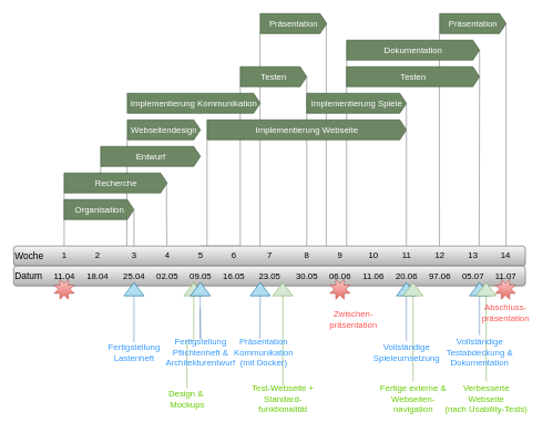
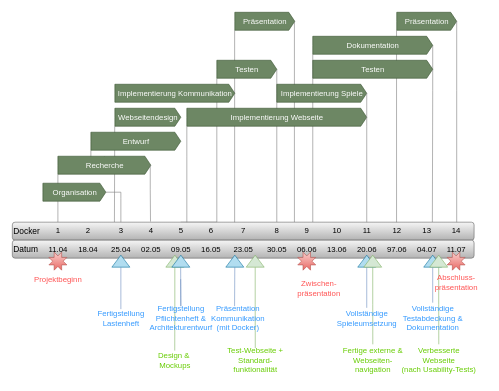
- <mxCell id="33" value="Organisation" style="html=1;shadow=0;dashed=0;align=center;verticalAlign=middle;shape=mxgraph.arrows2.arrow;dy=0;dx=10;notch=0;fillColor=#6d8764;fontColor=#ffffff;strokeColor=#3A5431;fontSize=13;" vertex="1" parent="1"><mxGeometry x="96" y="300" width="105" height="30" as="geometry" /></mxCell>
+ <mxCell id="33" value="Organisation" style="html=1;shadow=0;dashed=0;align=center;verticalAlign=middle;shape=mxgraph.arrows2.arrow;dy=0;dx=10;notch=0;fillColor=#6d8764;fontColor=#ffffff;strokeColor=#3A5431;fontSize=13;" vertex="1" parent="1"><mxGeometry x="71" y="305" width="105" height="30" as="geometry" /></mxCell>
- <mxCell id="16" value="&lt;div style=&quot;font-size: 13px;&quot; align=&quot;left&quot;&gt;&lt;font style=&quot;font-size: 14px;&quot;&gt;Woche&lt;/font&gt;&lt;/div&gt;" style="rounded=1;whiteSpace=wrap;html=1;align=left;strokeColor=#666666;fillColor=#f5f5f5;gradientColor=#b3b3b3;" vertex="1" parent="1"><mxGeometry x="20" y="370" width="770" height="30" as="geometry" /></mxCell>
+ <mxCell id="16" value="&lt;div style=&quot;font-size: 13px;&quot; align=&quot;left&quot;&gt;&lt;font style=&quot;font-size: 14px;&quot;&gt;Docker&lt;/font&gt;&lt;/div&gt;" style="rounded=1;whiteSpace=wrap;html=1;align=left;strokeColor=#666666;fillColor=#f5f5f5;gradientColor=#b3b3b3;" vertex="1" parent="1"><mxGeometry x="20" y="370" width="770" height="30" as="geometry" /></mxCell>
- <mxCell id="30" value="&lt;div style=&quot;font-size: 13px;&quot;&gt;&lt;font style=&quot;font-size: 13px;&quot;&gt;10&lt;/font&gt;&lt;/div&gt;&lt;div style=&quot;font-size: 13px;&quot;&gt;&lt;font style=&quot;font-size: 13px;&quot;&gt;&lt;br&gt;&lt;/font&gt;&lt;/div&gt;&lt;div style=&quot;font-size: 13px;&quot;&gt;&lt;font style=&quot;font-size: 13px;&quot;&gt;&lt;font style=&quot;font-size: 13px;&quot;&gt;11.06&lt;/font&gt;&lt;font style=&quot;font-size: 13px;&quot;&gt;&lt;br&gt;&lt;/font&gt;&lt;/font&gt;&lt;/div&gt;" style="text;html=1;align=center;verticalAlign=middle;resizable=0;points=[];autosize=1;strokeColor=none;fillColor=none;" vertex="1" parent="1"><mxGeometry x="531" y="370" width="60" height="60" as="geometry" /></mxCell>
+ <mxCell id="30" value="&lt;div style=&quot;font-size: 13px;&quot;&gt;&lt;font style=&quot;font-size: 13px;&quot;&gt;10&lt;/font&gt;&lt;/div&gt;&lt;div style=&quot;font-size: 13px;&quot;&gt;&lt;font style=&quot;font-size: 13px;&quot;&gt;&lt;br&gt;&lt;/font&gt;&lt;/div&gt;&lt;div style=&quot;font-size: 13px;&quot;&gt;&lt;font style=&quot;font-size: 13px;&quot;&gt;&lt;font style=&quot;font-size: 13px;&quot;&gt;13.06&lt;/font&gt;&lt;font style=&quot;font-size: 13px;&quot;&gt;&lt;br&gt;&lt;/font&gt;&lt;/font&gt;&lt;/div&gt;" style="text;html=1;align=center;verticalAlign=middle;resizable=0;points=[];autosize=1;strokeColor=none;fillColor=none;" vertex="1" parent="1"><mxGeometry x="531" y="370" width="60" height="60" as="geometry" /></mxCell>
- <mxCell id="49" value="&lt;div style=&quot;font-size: 13px;&quot;&gt;&lt;font style=&quot;font-size: 13px;&quot;&gt;13&lt;/font&gt;&lt;/div&gt;&lt;div style=&quot;font-size: 13px;&quot;&gt;&lt;font style=&quot;font-size: 13px;&quot;&gt;&lt;br&gt;&lt;/font&gt;&lt;/div&gt;&lt;div style=&quot;font-size: 13px;&quot;&gt;&lt;font style=&quot;font-size: 13px;&quot;&gt;&lt;font style=&quot;font-size: 13px;&quot;&gt;05.07&lt;/font&gt;&lt;font style=&quot;font-size: 13px;&quot;&gt;&lt;br&gt;&lt;/font&gt;&lt;/font&gt;&lt;/div&gt;" style="text;html=1;align=center;verticalAlign=middle;resizable=0;points=[];autosize=1;strokeColor=none;fillColor=none;" vertex="1" parent="1"><mxGeometry x="681" y="370" width="60" height="60" as="geometry" /></mxCell>
+ <mxCell id="49" value="&lt;div style=&quot;font-size: 13px;&quot;&gt;&lt;font style=&quot;font-size: 13px;&quot;&gt;13&lt;/font&gt;&lt;/div&gt;&lt;div style=&quot;font-size: 13px;&quot;&gt;&lt;font style=&quot;font-size: 13px;&quot;&gt;&lt;br&gt;&lt;/font&gt;&lt;/div&gt;&lt;div style=&quot;font-size: 13px;&quot;&gt;&lt;font style=&quot;font-size: 13px;&quot;&gt;&lt;font style=&quot;font-size: 13px;&quot;&gt;04.07&lt;/font&gt;&lt;font style=&quot;font-size: 13px;&quot;&gt;&lt;br&gt;&lt;/font&gt;&lt;/font&gt;&lt;/div&gt;" style="text;html=1;align=center;verticalAlign=middle;resizable=0;points=[];autosize=1;strokeColor=none;fillColor=none;" vertex="1" parent="1"><mxGeometry x="681" y="370" width="60" height="60" as="geometry" /></mxCell>
+ <mxCell id="21" value="&lt;font color=&quot;#ff5353&quot; style=&quot;font-size: 13px;&quot;&gt;Projektbeginn&lt;/font&gt;" style="text;html=1;align=center;verticalAlign=middle;resizable=0;points=[];autosize=1;strokeColor=none;fillColor=none;fontSize=13;" vertex="1" parent="1"><mxGeometry x="46" y="450" width="100" height="30" as="geometry" /></mxCell>
- <mxCell id="71" value="&lt;div style=&quot;font-size: 13px;&quot;&gt;&lt;font color=&quot;#66cc00&quot; style=&quot;font-size: 13px;&quot;&gt;Design &amp;amp;&amp;nbsp;&lt;/font&gt;&lt;/div&gt;&lt;div style=&quot;font-size: 13px;&quot;&gt;&lt;font color=&quot;#66cc00&quot; style=&quot;font-size: 13px;&quot;&gt;Mockups&lt;/font&gt;&lt;/div&gt;" style="text;html=1;align=center;verticalAlign=middle;resizable=0;points=[];autosize=1;strokeColor=none;fillColor=none;fontSize=13;" vertex="1" parent="1"><mxGeometry x="241" y="580" width="80" height="40" as="geometry" /></mxCell>
+ <mxCell id="71" value="&lt;div style=&quot;font-size: 13px;&quot;&gt;&lt;font color=&quot;#66cc00&quot; style=&quot;font-size: 13px;&quot;&gt;Design &amp;amp;&amp;nbsp;&lt;/font&gt;&lt;/div&gt;&lt;div style=&quot;font-size: 13px;&quot;&gt;&lt;font color=&quot;#66cc00&quot; style=&quot;font-size: 13px;&quot;&gt;Mockups&lt;/font&gt;&lt;/div&gt;" style="text;html=1;align=center;verticalAlign=middle;resizable=0;points=[];autosize=1;strokeColor=none;fillColor=none;fontSize=13;" vertex="1" parent="1"><mxGeometry x="251" y="580" width="80" height="40" as="geometry" /></mxCell>
